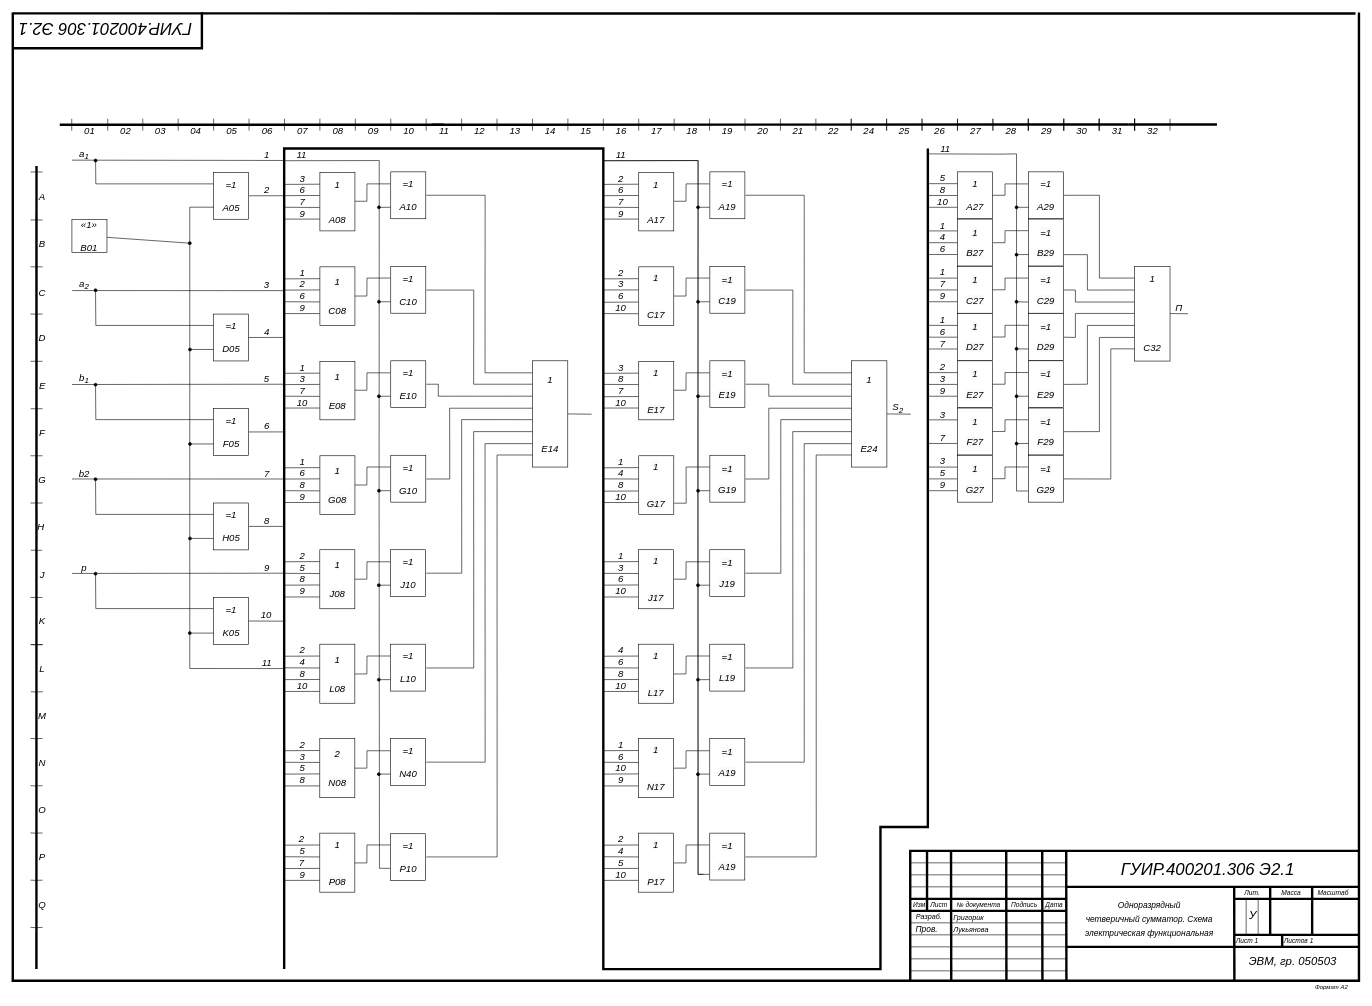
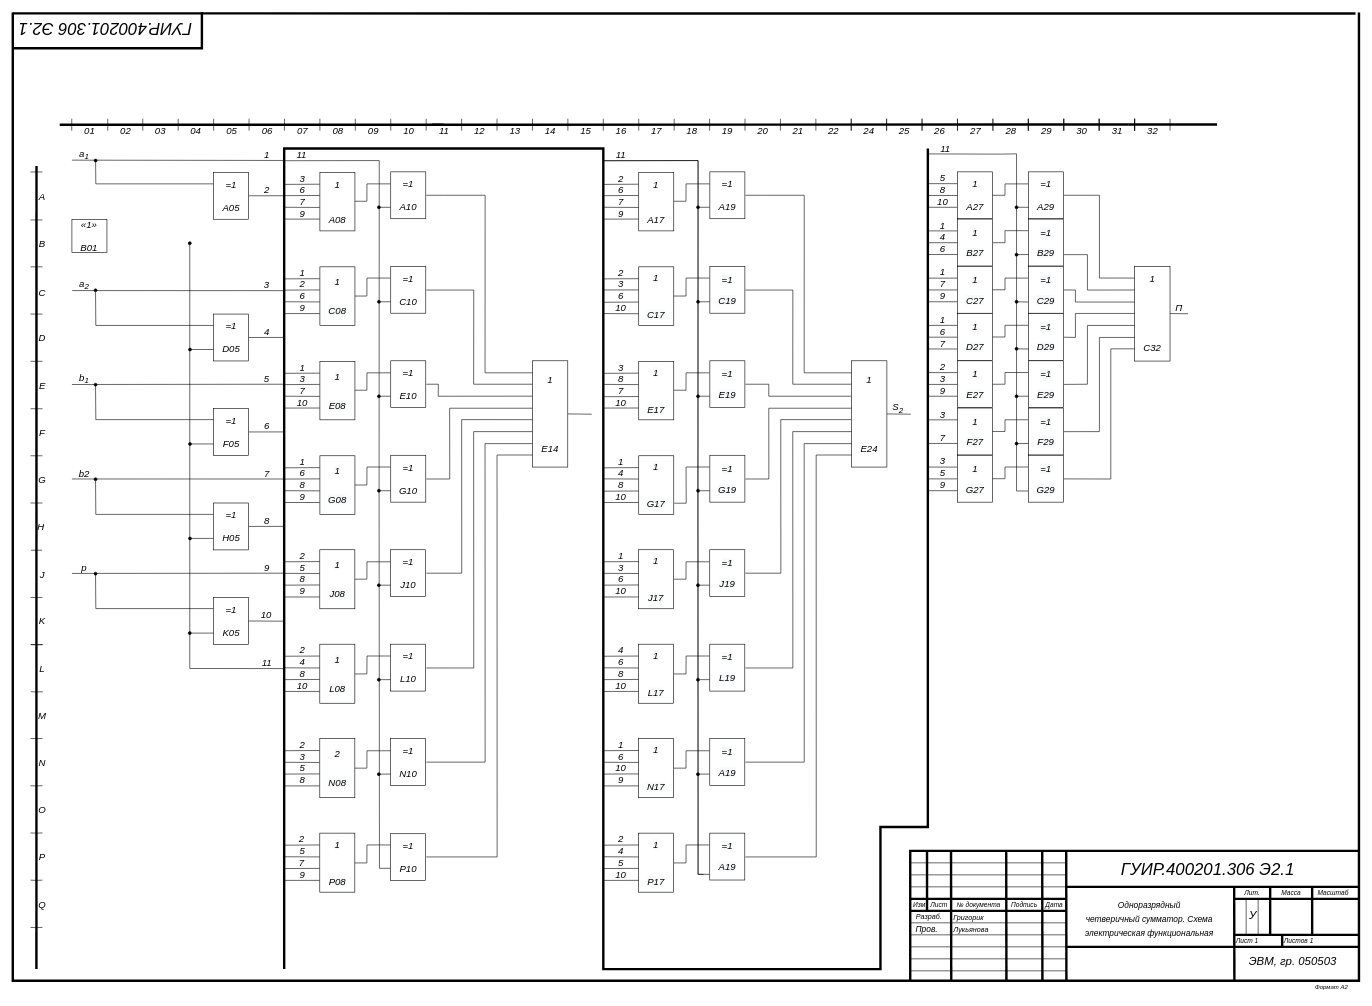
- <mxCell id="114" value="" style="endArrow=none;html=1;strokeWidth=1;entryX=0;entryY=0.743;entryDx=0;entryDy=0;entryPerimeter=0;rounded=0;fontStyle=2" parent="1" source="115" target="113" edge="1"><mxGeometry width="50" height="50" relative="1" as="geometry"><mxPoint x="256.79" y="502.88" as="sourcePoint" /><mxPoint x="276.79" y="443.88" as="targetPoint" /><Array as="points"><mxPoint x="315.79" y="404.88" /><mxPoint x="315.79" y="344.88" /></Array></mxGeometry></mxCell>
- <mxCell id="355" value="&lt;font style=&quot;font-size: 16px&quot;&gt;=1&lt;br&gt;&lt;br&gt;N40&lt;br&gt;&lt;/font&gt;" style="rounded=0;whiteSpace=wrap;html=1;fontStyle=2" parent="1" vertex="1"><mxGeometry x="650.667" y="1230.867" width="58.4" height="78.16" as="geometry" /></mxCell>
+ <mxCell id="355" value="&lt;font style=&quot;font-size: 16px&quot;&gt;=1&lt;br&gt;&lt;br&gt;N10&lt;br&gt;&lt;/font&gt;" style="rounded=0;whiteSpace=wrap;html=1;fontStyle=2" parent="1" vertex="1"><mxGeometry x="650.667" y="1230.867" width="58.4" height="78.16" as="geometry" /></mxCell>
